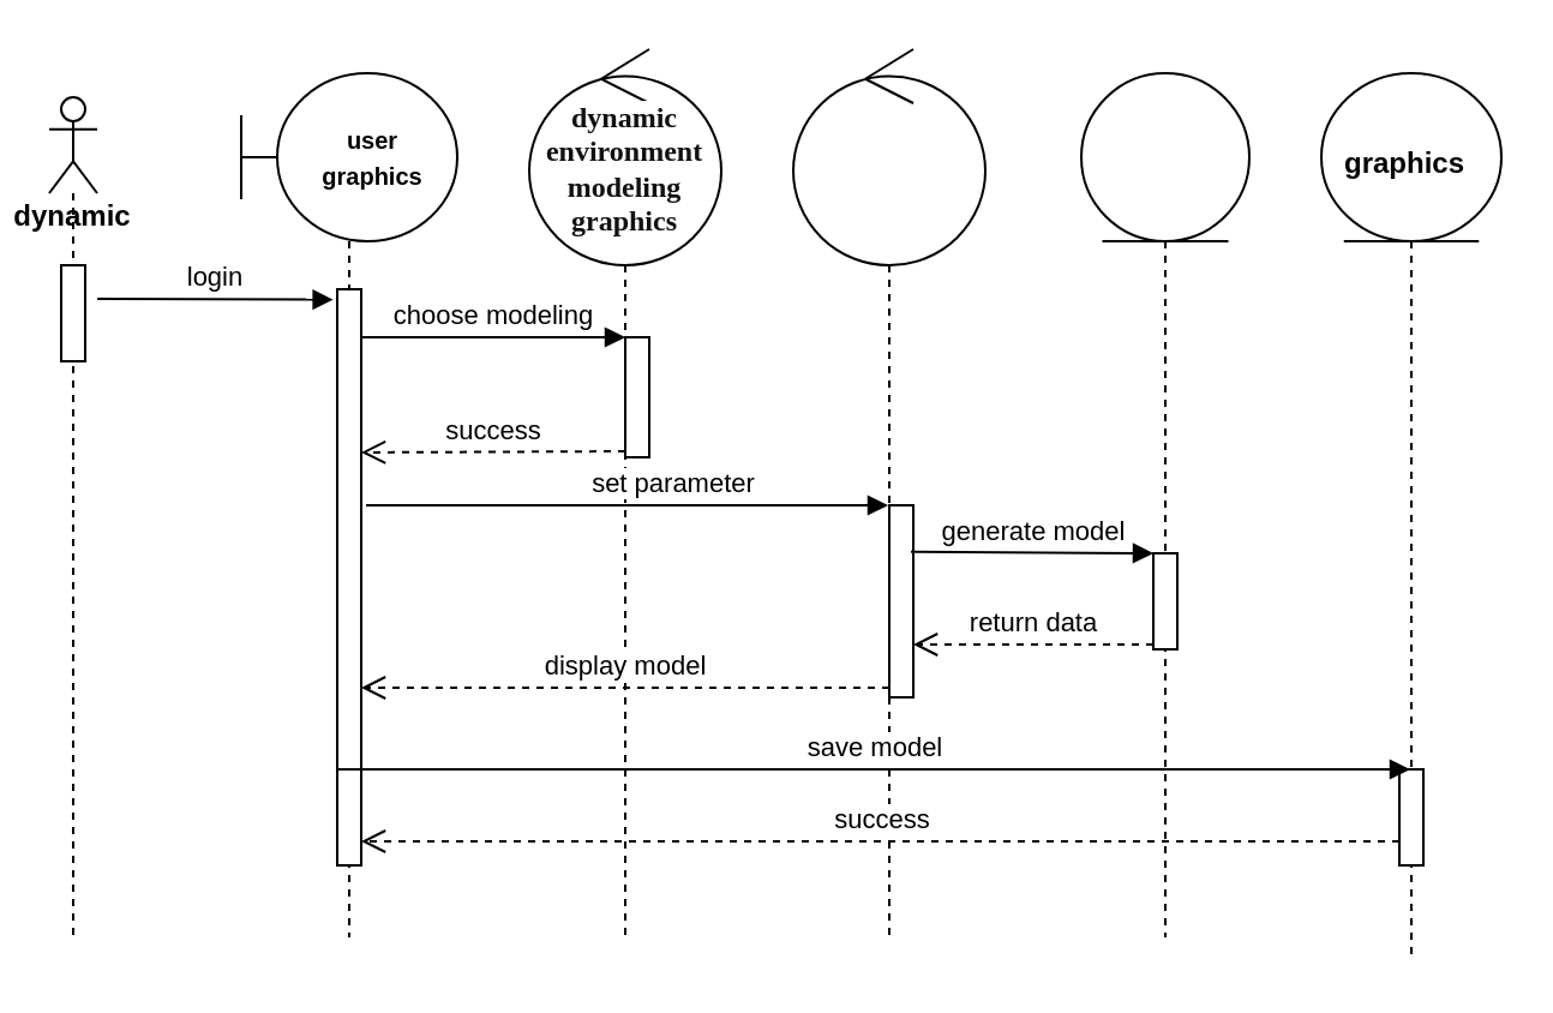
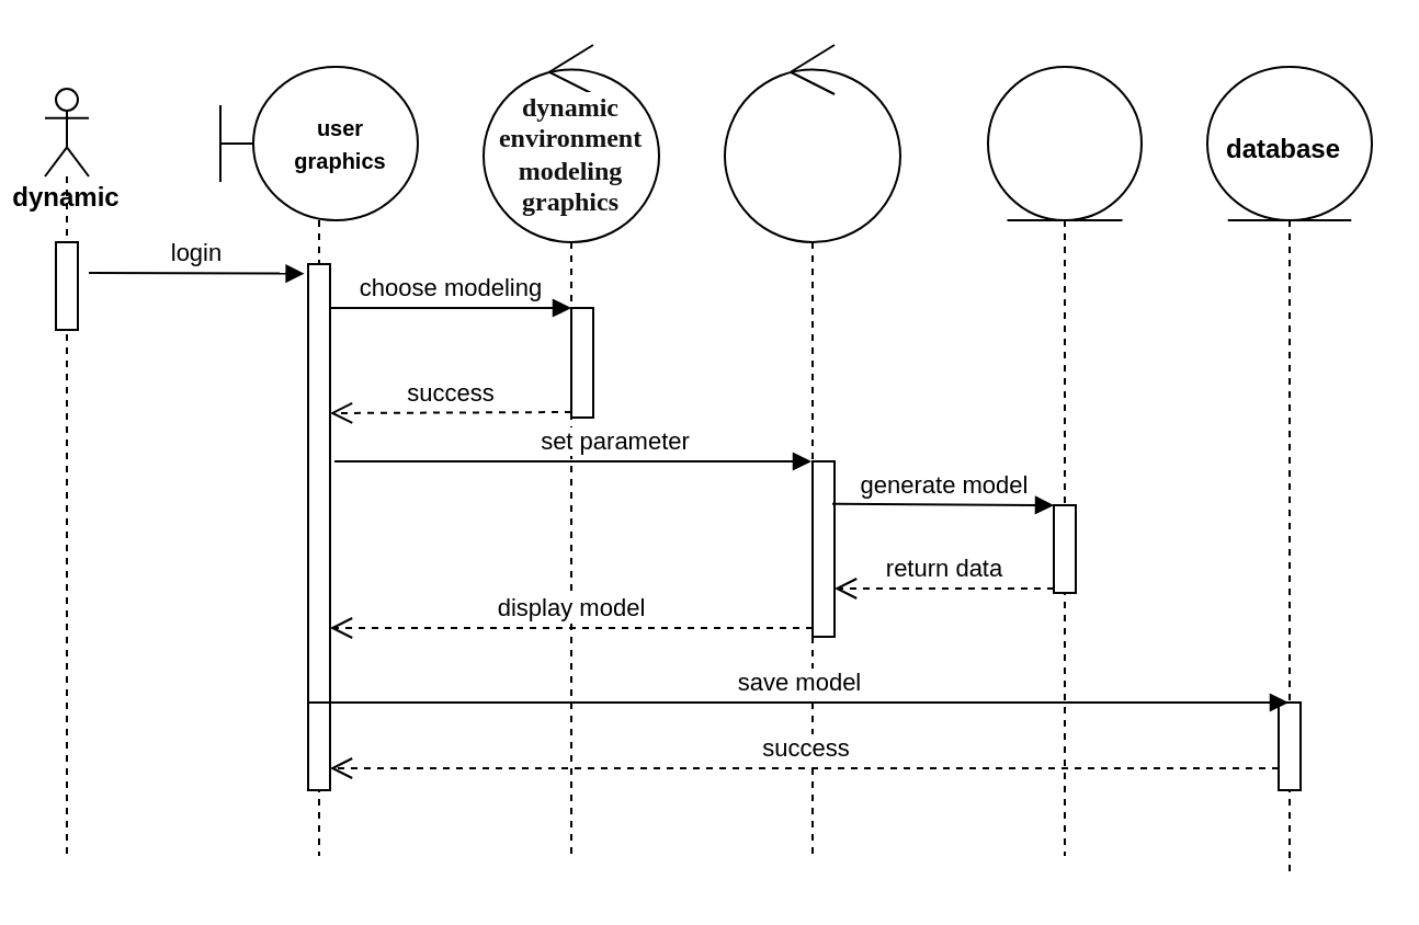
- <mxCell id="22" value="graphics" style="text;align=center;fontStyle=1;verticalAlign=middle;spacingLeft=3;spacingRight=3;strokeColor=none;rotatable=0;points=[[0,0.5],[1,0.5]];portConstraint=eastwest;" vertex="1" parent="21"><mxGeometry x="-5" y="24" width="80" height="26" as="geometry" /></mxCell>
+ <mxCell id="22" value="database" style="text;align=center;fontStyle=1;verticalAlign=middle;spacingLeft=3;spacingRight=3;strokeColor=none;rotatable=0;points=[[0,0.5],[1,0.5]];portConstraint=eastwest;" vertex="1" parent="21"><mxGeometry x="-5" y="24" width="80" height="26" as="geometry" /></mxCell>
